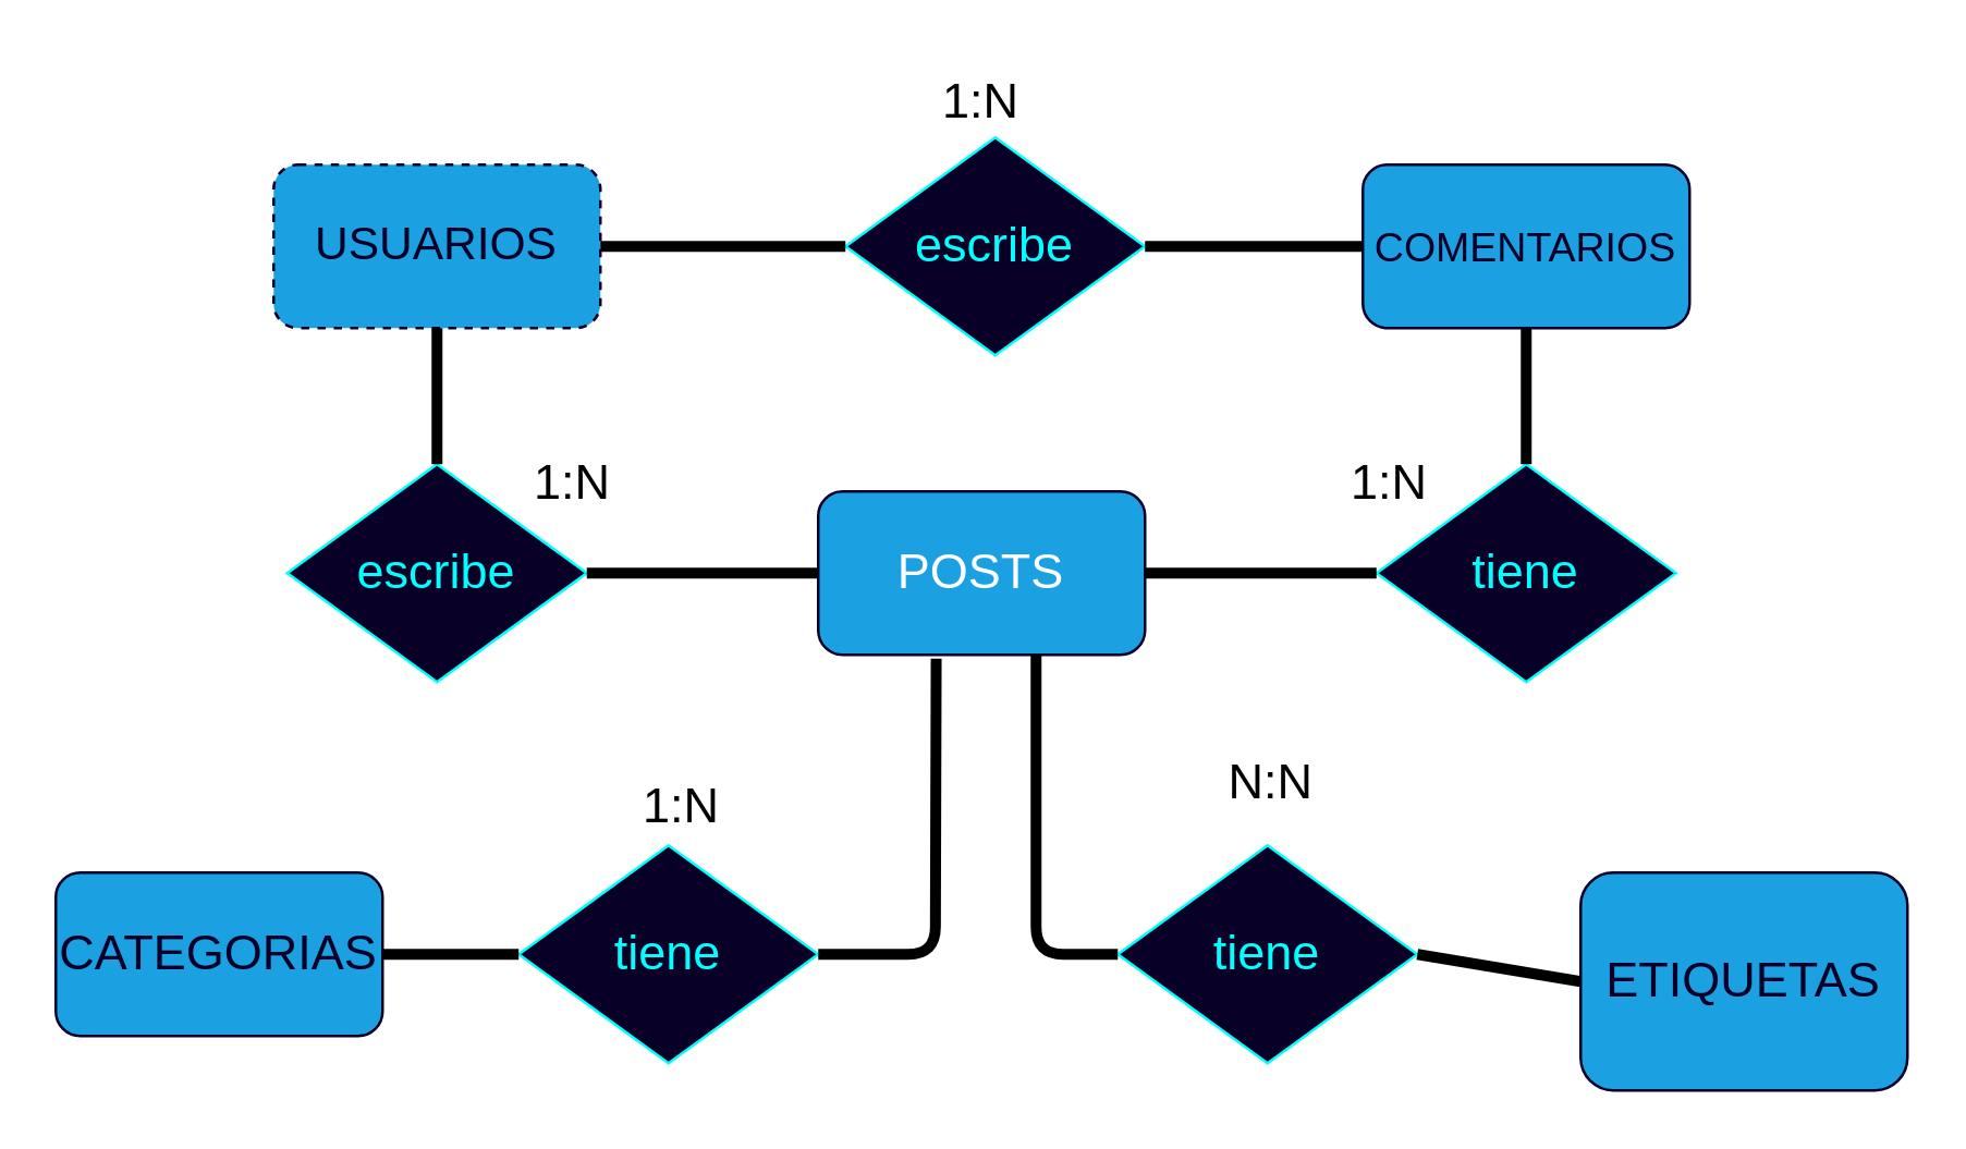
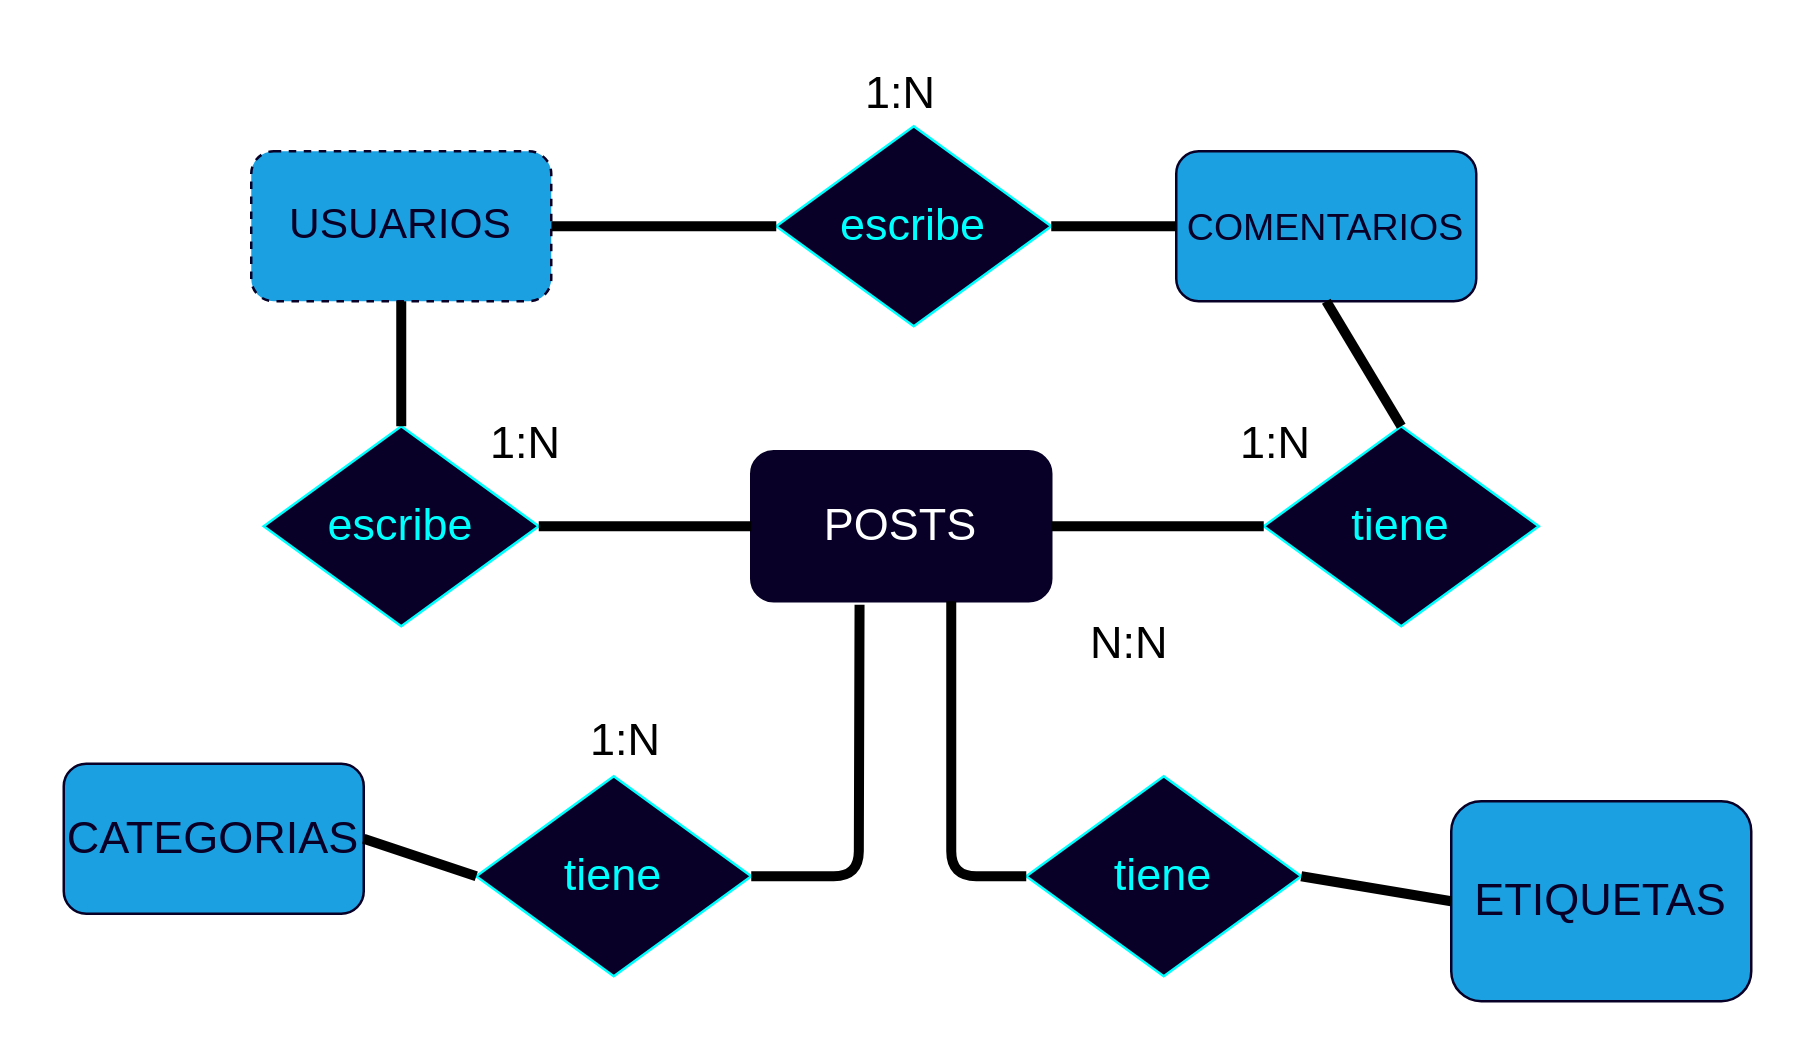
- <mxCell id="4" value="&lt;font style=&quot;font-size: 15px&quot; color=&quot;#080026&quot;&gt;COMENTARIOS&lt;/font&gt;" style="rounded=1;whiteSpace=wrap;html=1;strokeColor=#080026;fillColor=#1ba1e2;fontColor=#ffffff;" parent="1" vertex="1"><mxGeometry x="500" y="60" width="120" height="60" as="geometry" /></mxCell>
+ <mxCell id="4" value="&lt;font style=&quot;font-size: 15px&quot; color=&quot;#080026&quot;&gt;COMENTARIOS&lt;/font&gt;" style="rounded=1;whiteSpace=wrap;html=1;strokeColor=#080026;fillColor=#1ba1e2;fontColor=#ffffff;" parent="1" vertex="1"><mxGeometry x="470" y="60" width="120" height="60" as="geometry" /></mxCell>
- <mxCell id="2" value="&lt;font style=&quot;font-size: 18px&quot;&gt;POSTS&lt;/font&gt;" style="rounded=1;whiteSpace=wrap;html=1;strokeColor=#080026;fillColor=#1ba1e2;fontColor=#ffffff;" parent="1" vertex="1"><mxGeometry x="300" y="180" width="120" height="60" as="geometry" /></mxCell>
+ <mxCell id="2" value="&lt;font style=&quot;font-size: 18px&quot;&gt;POSTS&lt;/font&gt;" style="rounded=1;whiteSpace=wrap;html=1;strokeColor=#080026;fillColor=#080026;fontColor=#ffffff;" parent="1" vertex="1"><mxGeometry x="300" y="180" width="120" height="60" as="geometry" /></mxCell>
- <mxCell id="26" value="N:N" style="text;strokeColor=none;fillColor=none;align=left;verticalAlign=middle;spacingLeft=4;spacingRight=4;overflow=hidden;points=[[0,0.5],[1,0.5]];portConstraint=eastwest;rotatable=0;fontSize=18;" vertex="1" parent="1"><mxGeometry x="445" y="270" width="40" height="30" as="geometry" /></mxCell>
+ <mxCell id="26" value="N:N" style="text;strokeColor=none;fillColor=none;align=left;verticalAlign=middle;spacingLeft=4;spacingRight=4;overflow=hidden;points=[[0,0.5],[1,0.5]];portConstraint=eastwest;rotatable=0;fontSize=18;" vertex="1" parent="1"><mxGeometry x="430" y="240" width="40" height="30" as="geometry" /></mxCell>
- <mxCell id="6" value="&lt;font style=&quot;font-size: 18px&quot; color=&quot;#080026&quot;&gt;CATEGORIAS&lt;/font&gt;" style="rounded=1;whiteSpace=wrap;html=1;strokeColor=#080026;fillColor=#1ba1e2;fontColor=#ffffff;" parent="1" vertex="1"><mxGeometry x="20" y="320" width="120" height="60" as="geometry" /></mxCell>
+ <mxCell id="6" value="&lt;font style=&quot;font-size: 18px&quot; color=&quot;#080026&quot;&gt;CATEGORIAS&lt;/font&gt;" style="rounded=1;whiteSpace=wrap;html=1;strokeColor=#080026;fillColor=#1ba1e2;fontColor=#ffffff;" parent="1" vertex="1"><mxGeometry x="25" y="305" width="120" height="60" as="geometry" /></mxCell>
